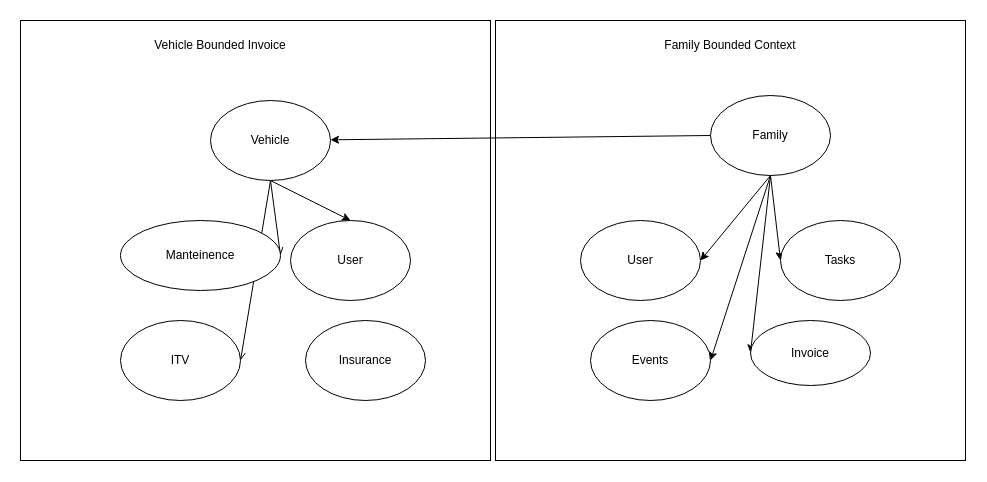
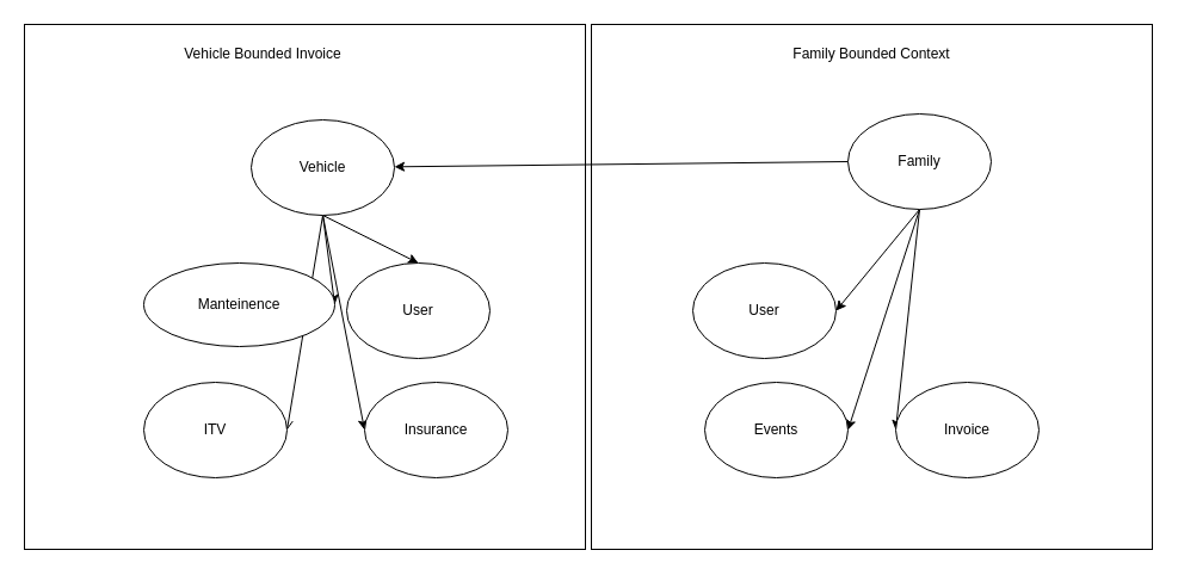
- <mxCell id="7" style="edgeStyle=none;html=1;exitX=0.5;exitY=1;exitDx=0;exitDy=0;entryX=0;entryY=0.5;entryDx=0;entryDy=0;" edge="1" parent="1" source="10" target="11"><mxGeometry relative="1" as="geometry" /></mxCell>
- <mxCell id="14" style="edgeStyle=none;html=1;exitX=0.5;exitY=1;exitDx=0;exitDy=0;entryX=1;entryY=0.5;entryDx=0;entryDy=0;endArrow=open;" edge="1" parent="1" source="18" target="19"><mxGeometry relative="1" as="geometry" /></mxCell>
+ <mxCell id="14" style="edgeStyle=none;html=1;exitX=0.5;exitY=1;exitDx=0;exitDy=0;entryX=1;entryY=0.5;entryDx=0;entryDy=0;" edge="1" parent="1" source="18" target="19"><mxGeometry relative="1" as="geometry" /></mxCell>
- <mxCell id="11" value="Tasks" style="ellipse;whiteSpace=wrap;html=1;" vertex="1" parent="1"><mxGeometry x="780" y="220" width="120" height="80" as="geometry" /></mxCell>
+ <mxCell id="16" style="edgeStyle=none;html=1;exitX=0.5;exitY=1;exitDx=0;exitDy=0;entryX=0;entryY=0.5;entryDx=0;entryDy=0;" edge="1" parent="1" source="18" target="21"><mxGeometry relative="1" as="geometry" /></mxCell>
- <mxCell id="13" value="Invoice" style="ellipse;whiteSpace=wrap;html=1;" vertex="1" parent="1"><mxGeometry x="750" y="320" width="120" height="65" as="geometry" /></mxCell>
+ <mxCell id="13" value="Invoice" style="ellipse;whiteSpace=wrap;html=1;" vertex="1" parent="1"><mxGeometry x="750" y="320" width="120" height="80" as="geometry" /></mxCell>
